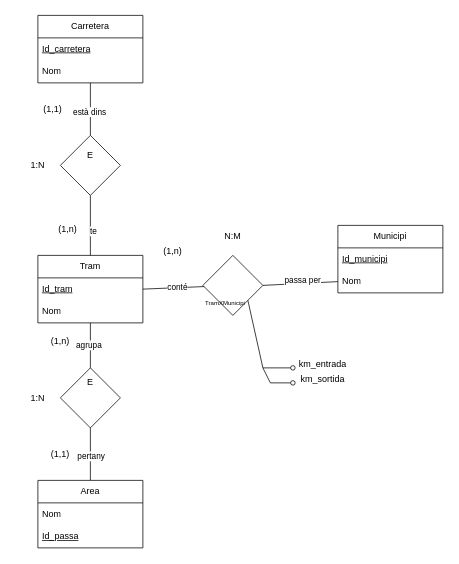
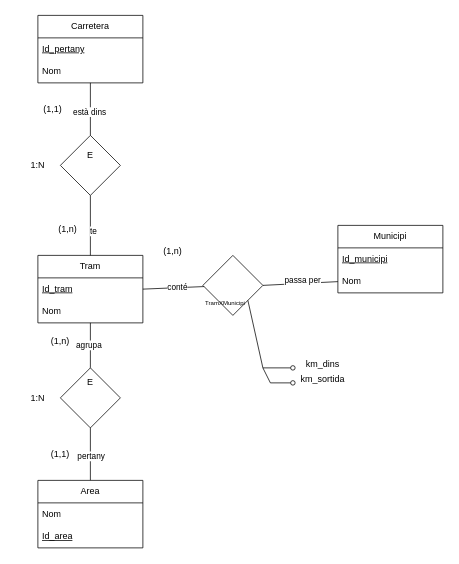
- <mxCell id="3" value="Id_carretera" style="text;strokeColor=none;fillColor=none;align=left;verticalAlign=middle;spacingLeft=4;spacingRight=4;overflow=hidden;points=[[0,0.5],[1,0.5]];portConstraint=eastwest;rotatable=0;whiteSpace=wrap;html=1;fontStyle=4" parent="2" vertex="1"><mxGeometry y="30" width="140" height="30" as="geometry" /></mxCell>
+ <mxCell id="3" value="Id_pertany" style="text;strokeColor=none;fillColor=none;align=left;verticalAlign=middle;spacingLeft=4;spacingRight=4;overflow=hidden;points=[[0,0.5],[1,0.5]];portConstraint=eastwest;rotatable=0;whiteSpace=wrap;html=1;fontStyle=4" parent="2" vertex="1"><mxGeometry y="30" width="140" height="30" as="geometry" /></mxCell>
- <mxCell id="31" value="N:M" style="text;html=1;align=center;verticalAlign=middle;whiteSpace=wrap;rounded=0;" parent="1" vertex="1"><mxGeometry x="280" y="300" width="60" height="30" as="geometry" /></mxCell>
- <mxCell id="42" value="km_entrada" style="text;html=1;align=center;verticalAlign=middle;whiteSpace=wrap;rounded=0;" parent="1" vertex="1"><mxGeometry x="400" y="470" width="60" height="30" as="geometry" /></mxCell>
+ <mxCell id="42" value="km_dins" style="text;html=1;align=center;verticalAlign=middle;whiteSpace=wrap;rounded=0;" parent="1" vertex="1"><mxGeometry x="400" y="470" width="60" height="30" as="geometry" /></mxCell>
- <mxCell id="38" value="Id_passa" style="text;strokeColor=none;fillColor=none;align=left;verticalAlign=middle;spacingLeft=4;spacingRight=4;overflow=hidden;points=[[0,0.5],[1,0.5]];portConstraint=eastwest;rotatable=0;whiteSpace=wrap;html=1;fontStyle=4" parent="36" vertex="1"><mxGeometry y="60" width="140" height="30" as="geometry" /></mxCell>
+ <mxCell id="38" value="Id_area" style="text;strokeColor=none;fillColor=none;align=left;verticalAlign=middle;spacingLeft=4;spacingRight=4;overflow=hidden;points=[[0,0.5],[1,0.5]];portConstraint=eastwest;rotatable=0;whiteSpace=wrap;html=1;fontStyle=4" parent="36" vertex="1"><mxGeometry y="60" width="140" height="30" as="geometry" /></mxCell>
